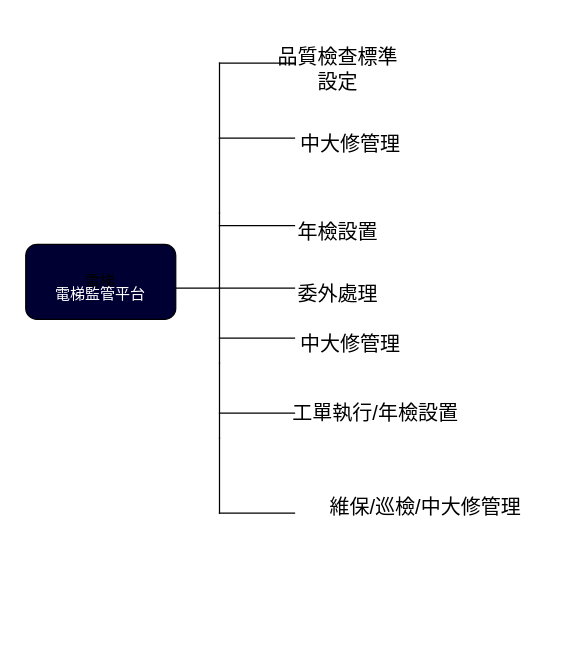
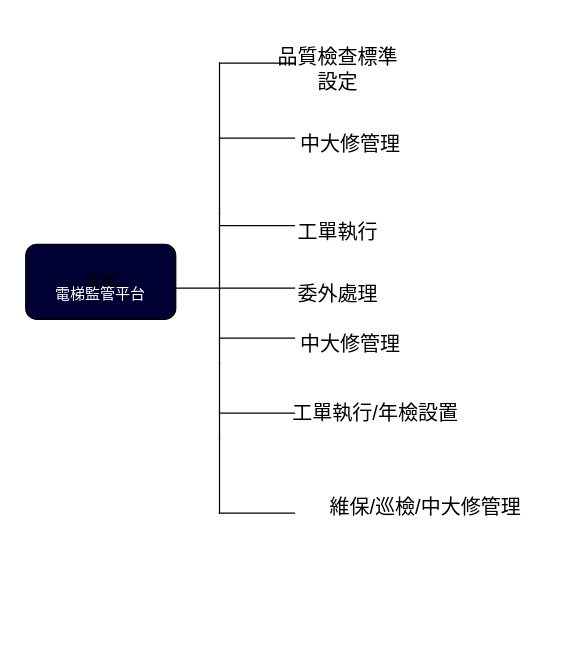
- <mxCell id="19" value="年檢設置" style="text;html=1;align=center;verticalAlign=middle;whiteSpace=wrap;rounded=0;fontSize=16;" vertex="1" parent="1"><mxGeometry x="215" y="150" width="110" height="70" as="geometry" /></mxCell>
+ <mxCell id="19" value="工單執行" style="text;html=1;align=center;verticalAlign=middle;whiteSpace=wrap;rounded=0;fontSize=16;" vertex="1" parent="1"><mxGeometry x="215" y="150" width="110" height="70" as="geometry" /></mxCell>
